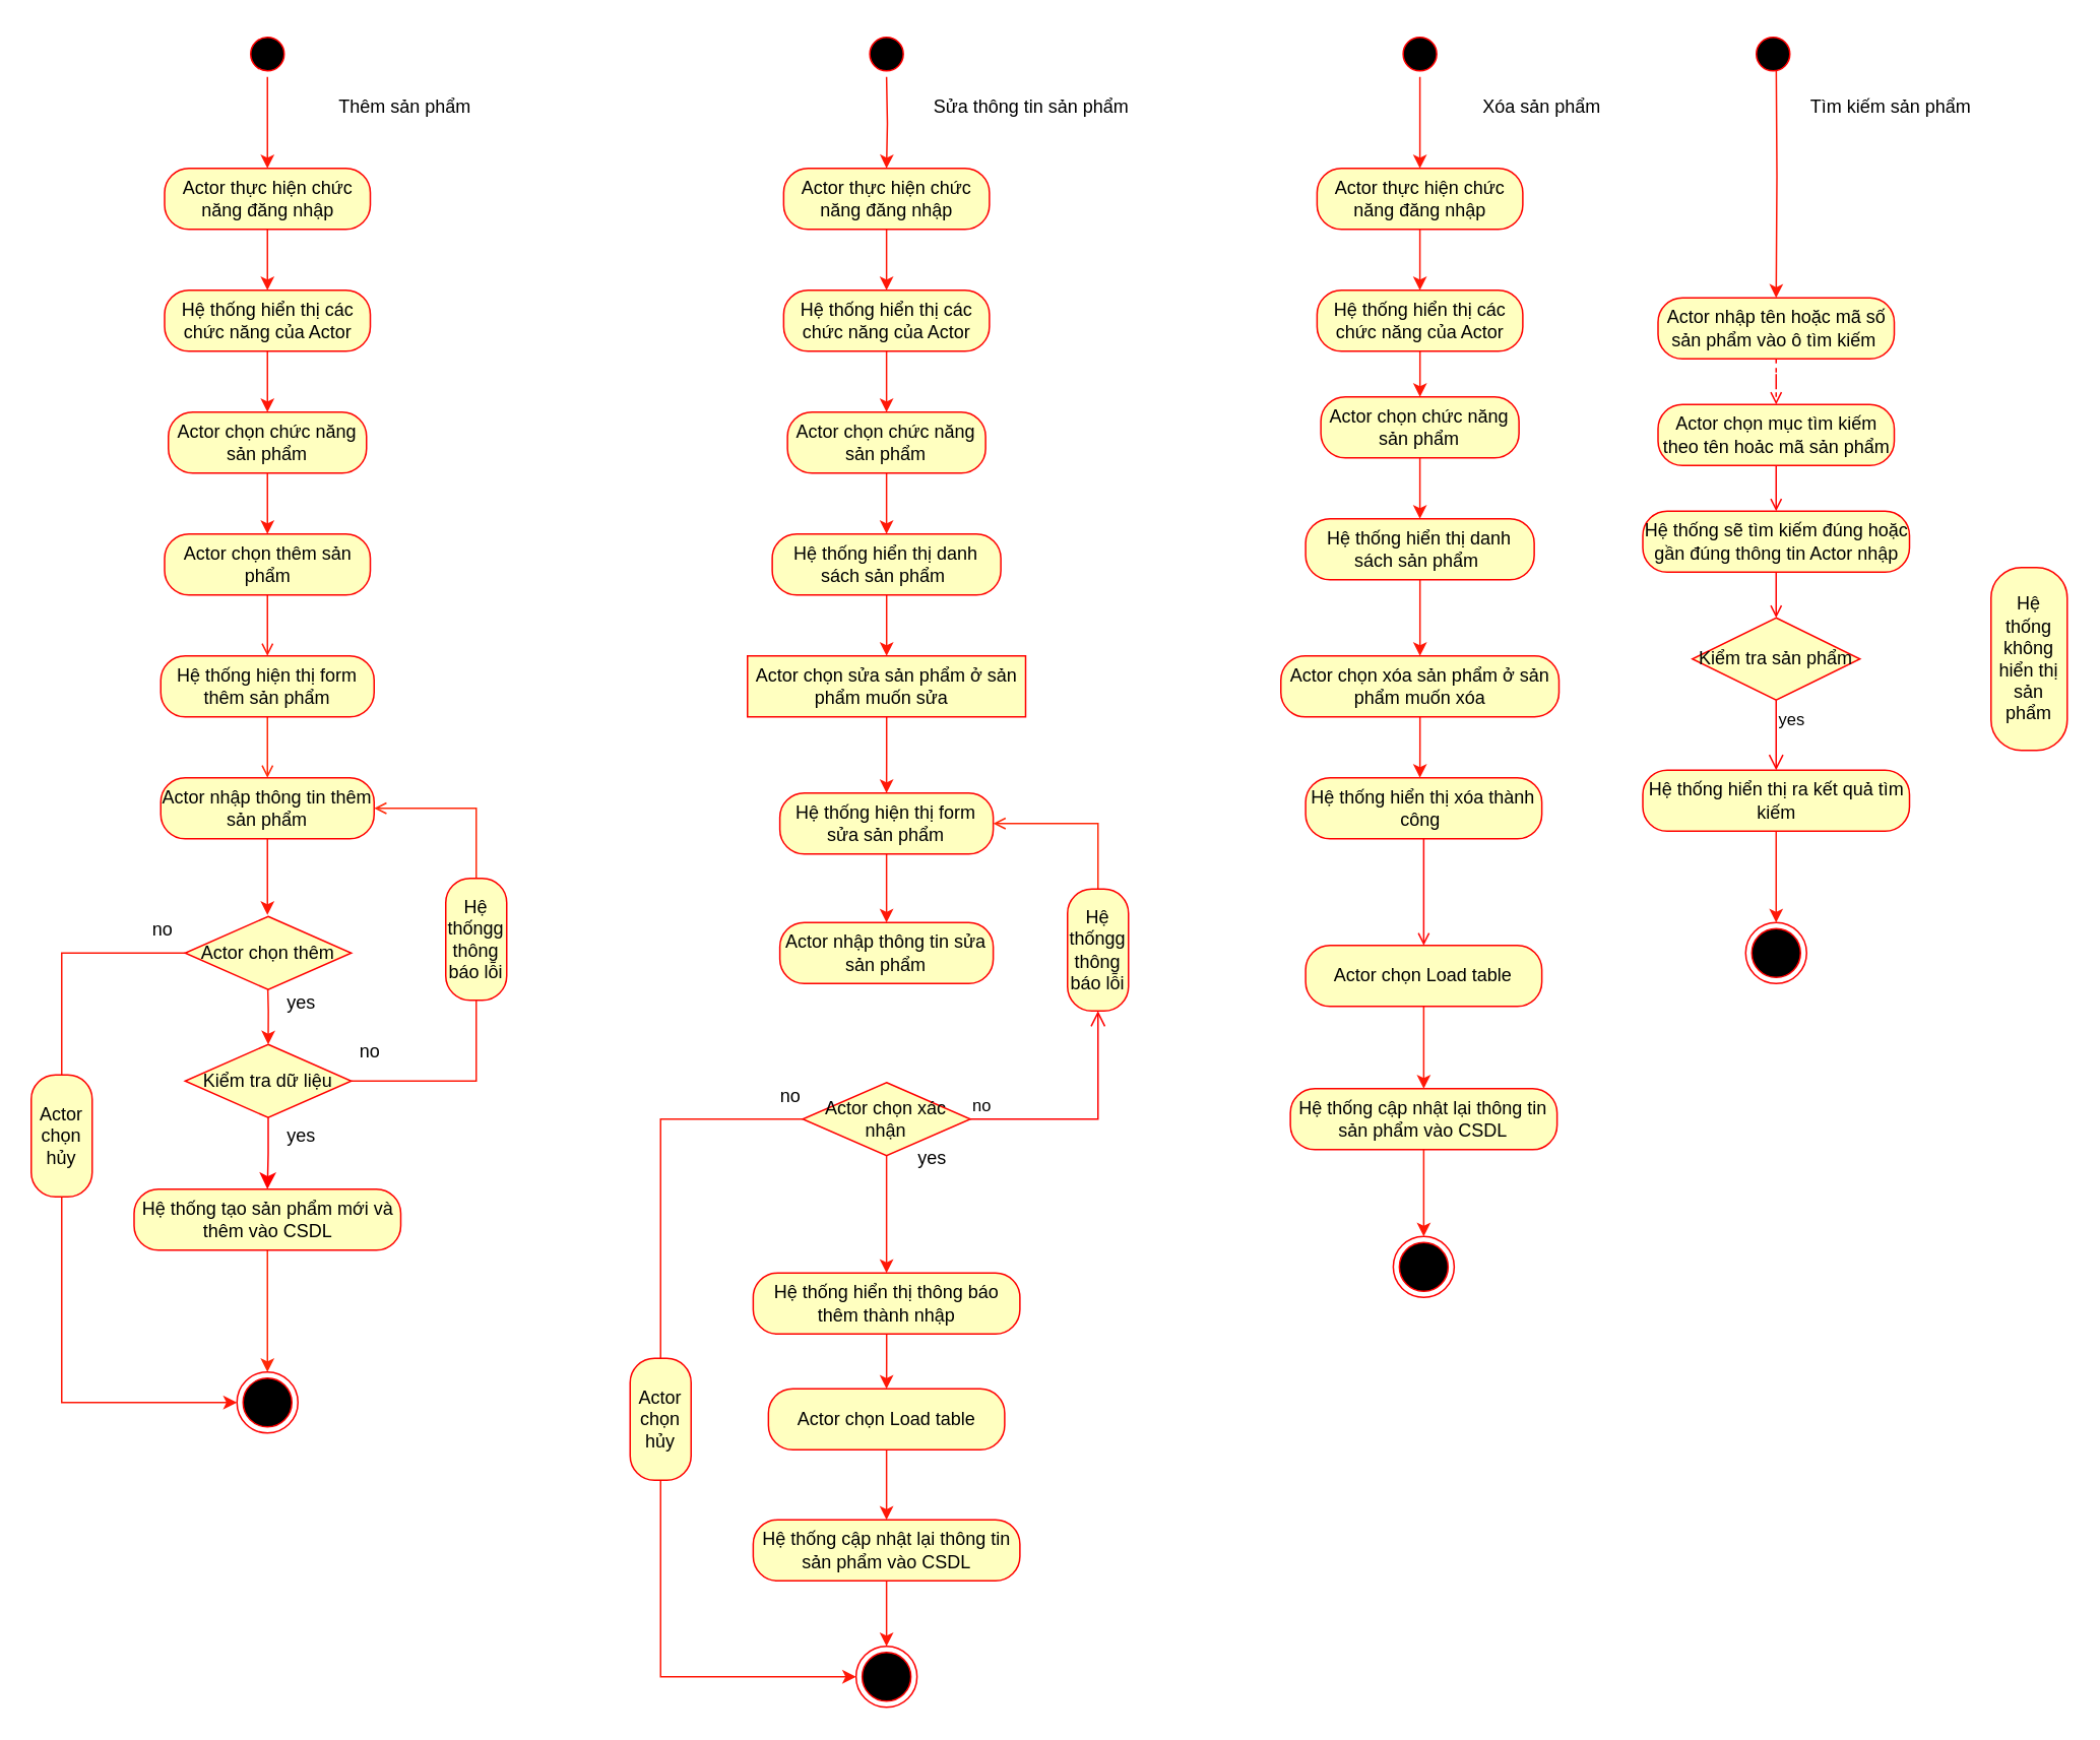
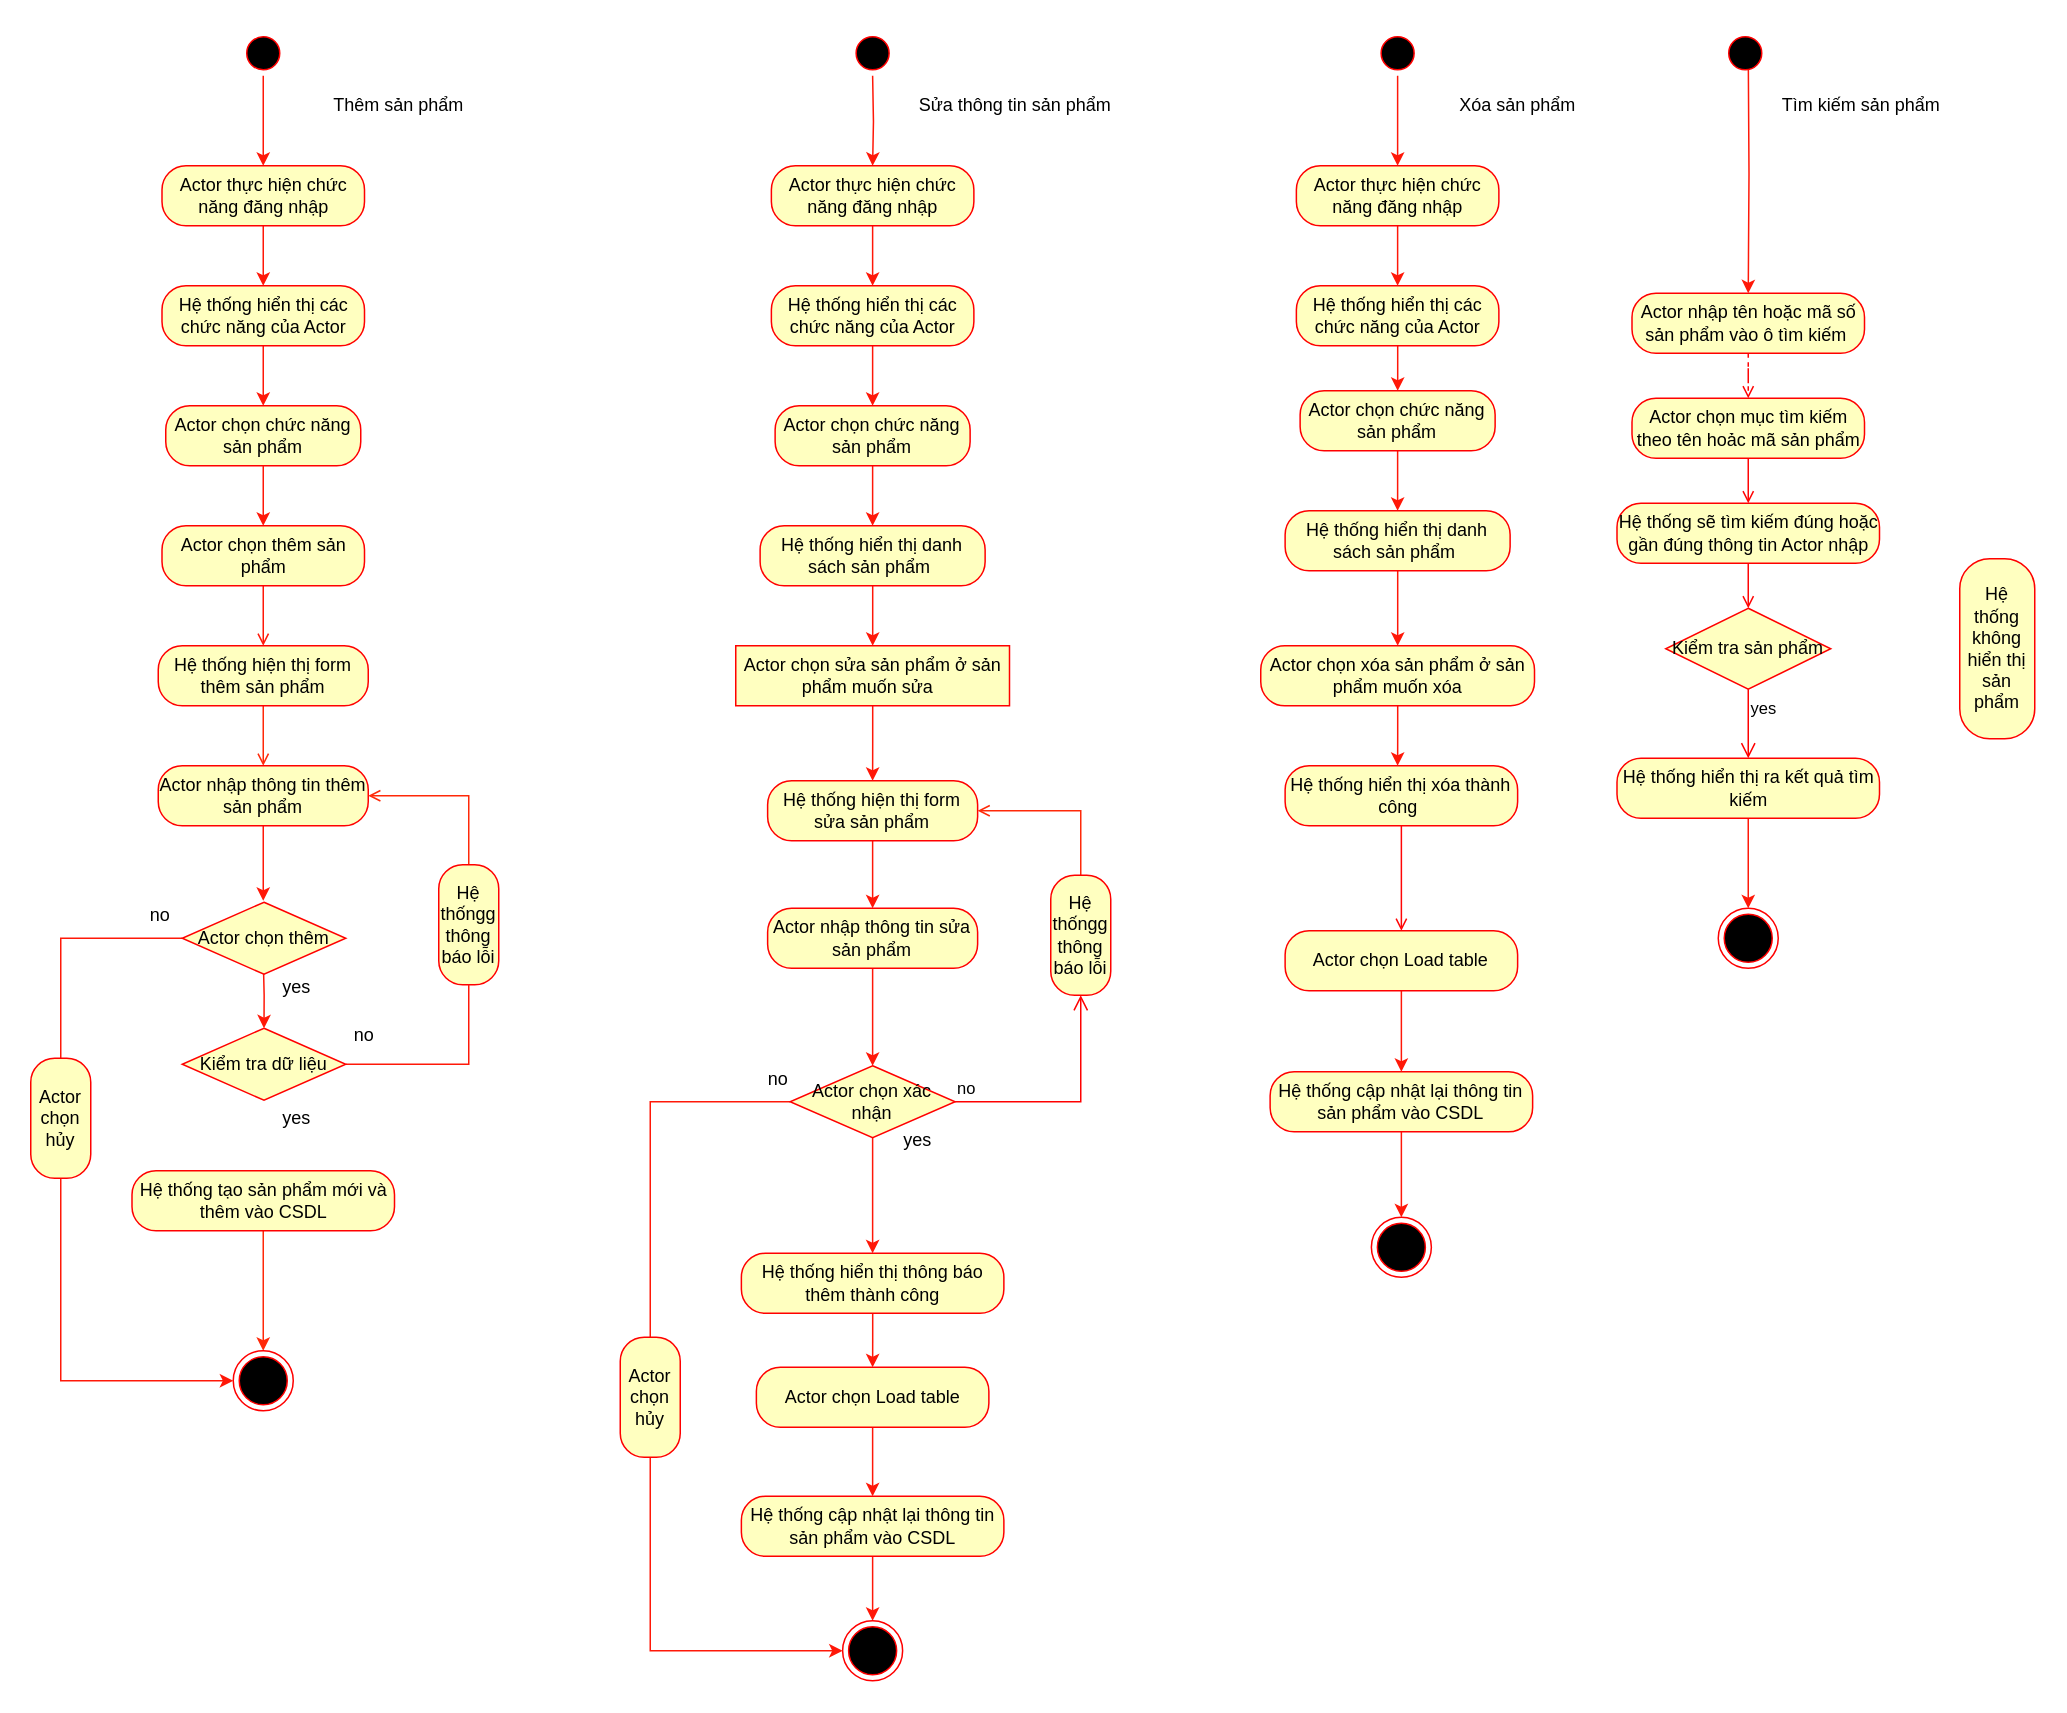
+ <mxCell id="22" style="edgeStyle=orthogonalEdgeStyle;rounded=0;orthogonalLoop=1;jettySize=auto;html=1;entryX=0.5;entryY=0;entryDx=0;entryDy=0;strokeColor=#FF1808;" parent="1" source="23" target="26" edge="1"><mxGeometry relative="1" as="geometry" /></mxCell>
- <mxCell id="16" value="" style="edgeStyle=orthogonalEdgeStyle;html=1;align=left;verticalAlign=top;endArrow=classic;endSize=8;strokeColor=#ff0000;rounded=0;entryX=0.5;entryY=0;entryDx=0;entryDy=0;endFill=1;" parent="1" source="15" target="18" edge="1"><mxGeometry x="-1" relative="1" as="geometry"><mxPoint x="175" y="880" as="targetPoint" /></mxGeometry></mxCell>
- <mxCell id="59" value="Hệ thống hiển thị thông báo thêm thành nhập" style="rounded=1;whiteSpace=wrap;html=1;arcSize=40;fontColor=#000000;fillColor=#ffffc0;strokeColor=#ff0000;" parent="1" vertex="1"><mxGeometry x="493.75" y="835" width="175" height="40" as="geometry" /></mxCell>
+ <mxCell id="59" value="Hệ thống hiển thị thông báo thêm thành công" style="rounded=1;whiteSpace=wrap;html=1;arcSize=40;fontColor=#000000;fillColor=#ffffc0;strokeColor=#ff0000;" parent="1" vertex="1"><mxGeometry x="493.75" y="835" width="175" height="40" as="geometry" /></mxCell>
